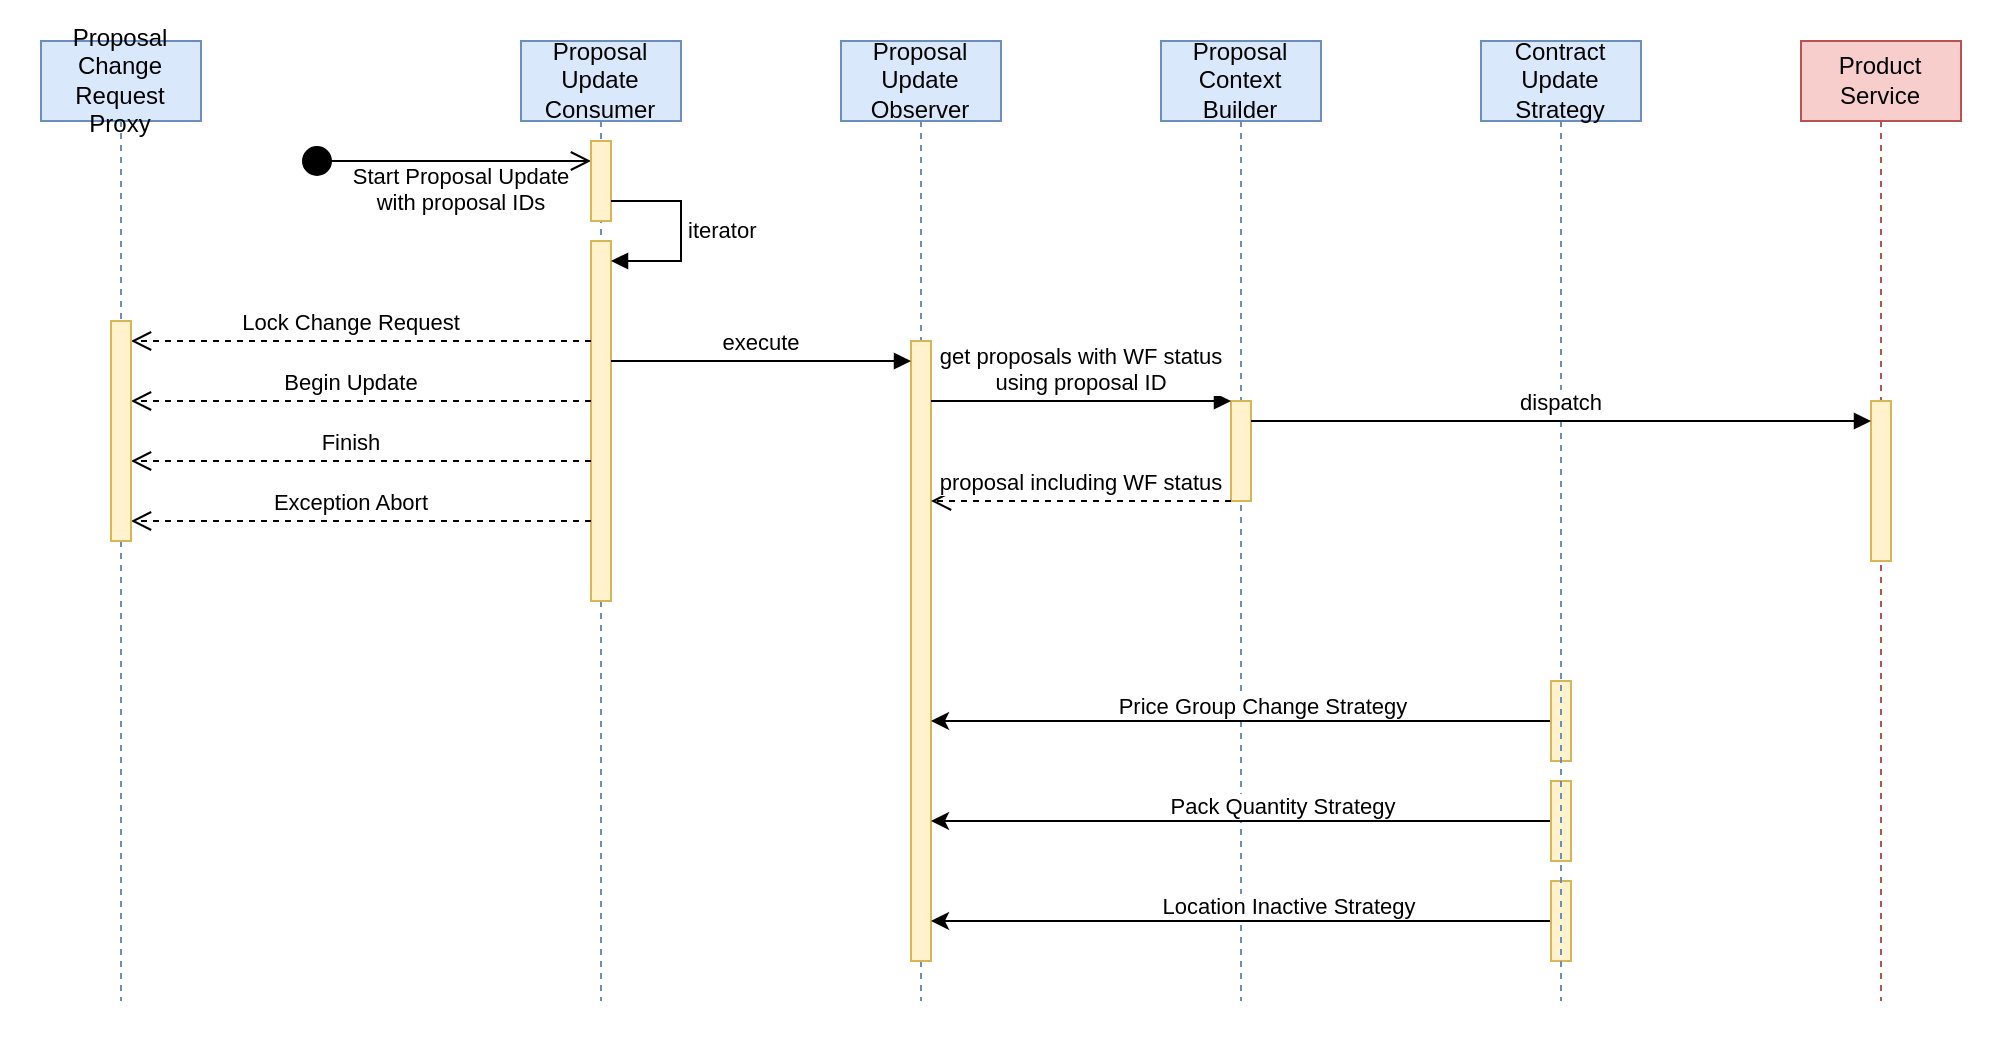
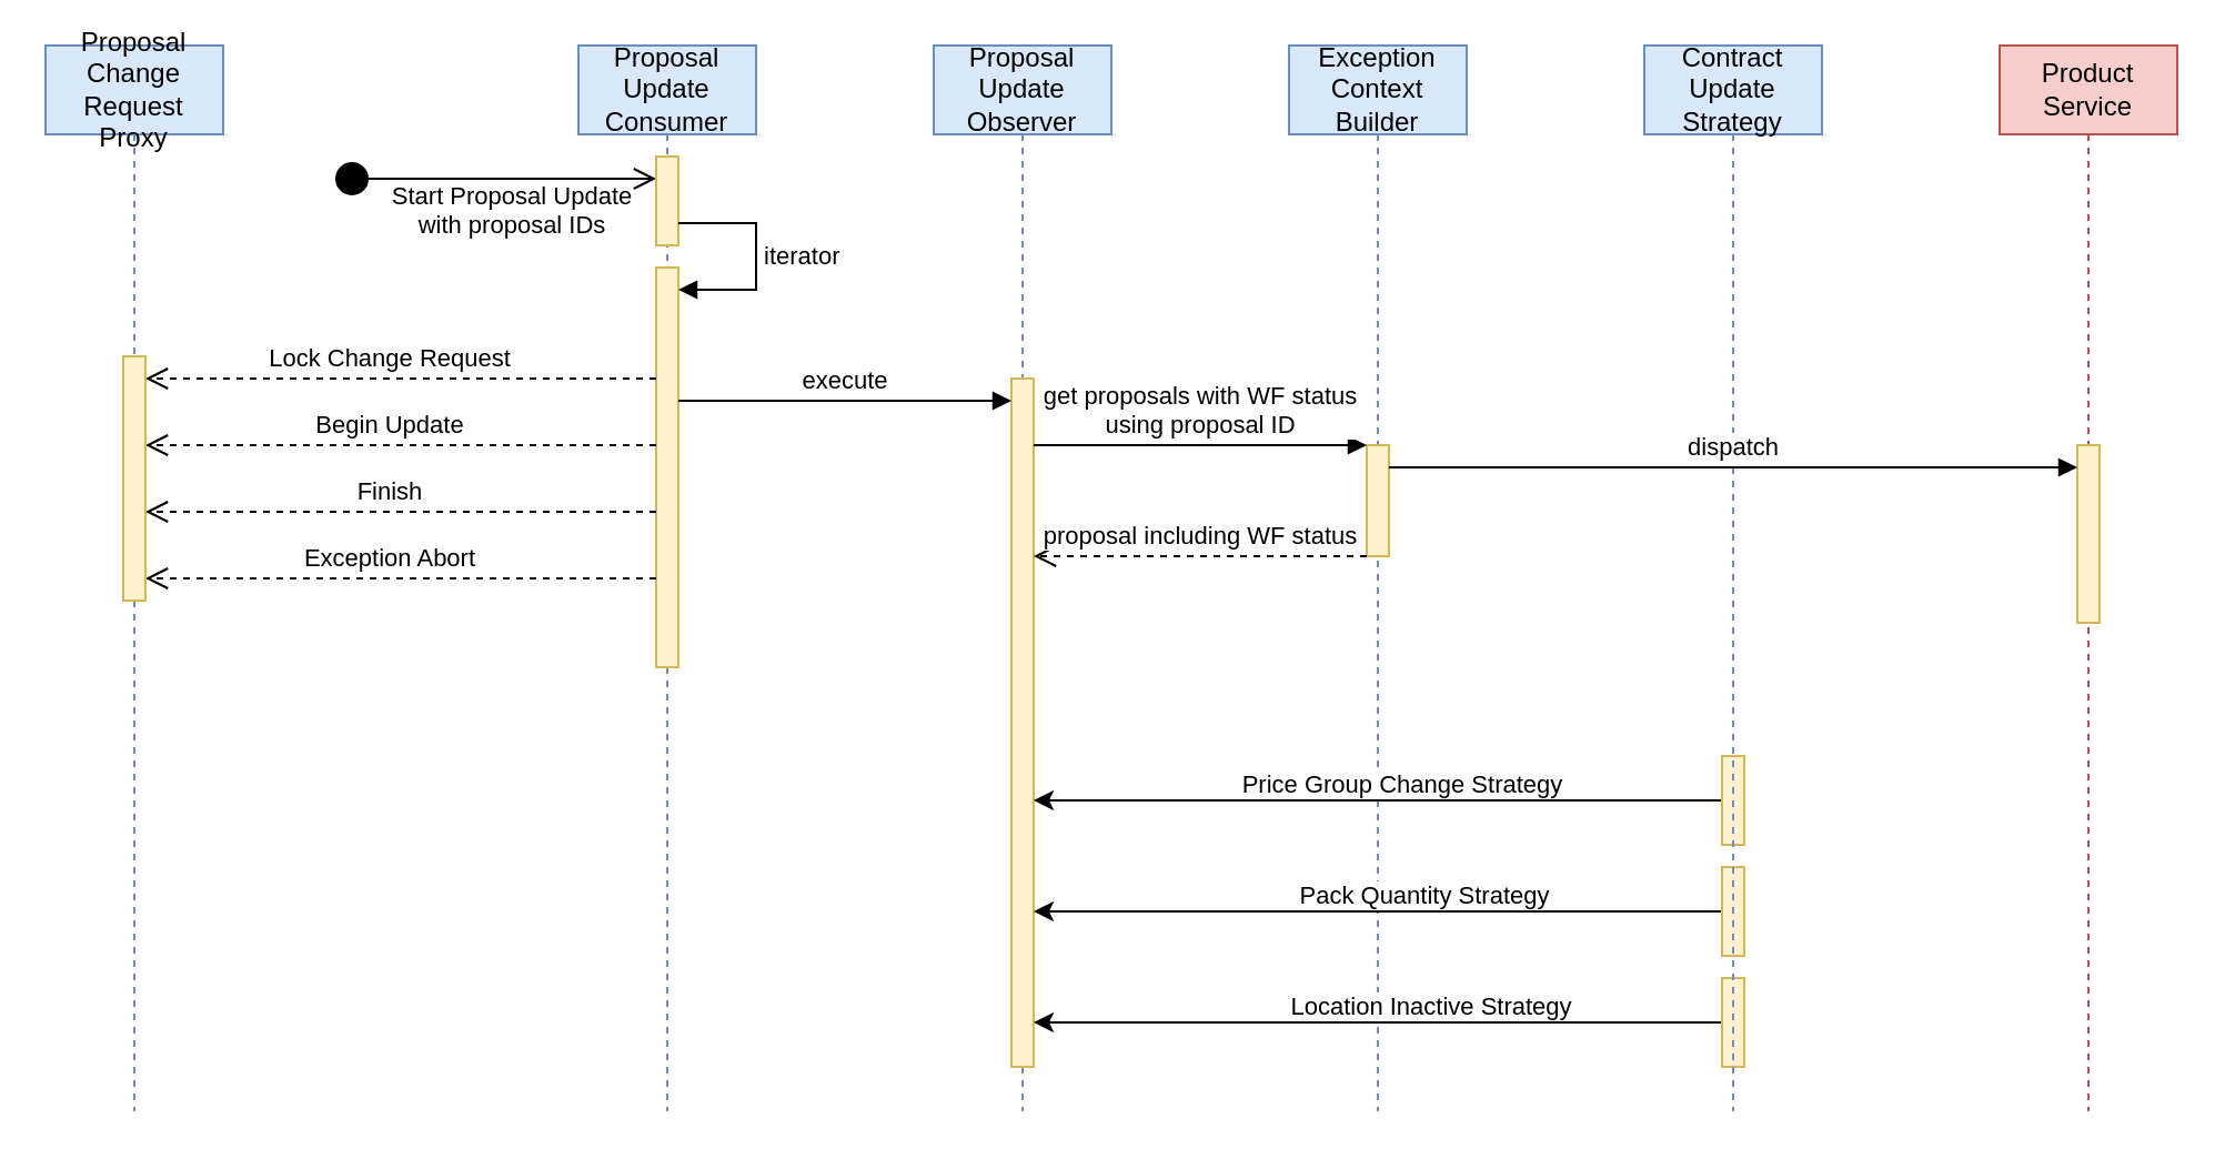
- <mxCell id="6" value="Proposal Context Builder" style="shape=umlLifeline;perimeter=lifelinePerimeter;whiteSpace=wrap;html=1;container=1;collapsible=0;recursiveResize=0;outlineConnect=0;fillColor=#dae8fc;strokeColor=#6c8ebf;" vertex="1" parent="1"><mxGeometry x="580" y="20" width="80" height="480" as="geometry" /></mxCell>
+ <mxCell id="6" value="Exception Context Builder" style="shape=umlLifeline;perimeter=lifelinePerimeter;whiteSpace=wrap;html=1;container=1;collapsible=0;recursiveResize=0;outlineConnect=0;fillColor=#dae8fc;strokeColor=#6c8ebf;" vertex="1" parent="1"><mxGeometry x="580" y="20" width="80" height="480" as="geometry" /></mxCell>
